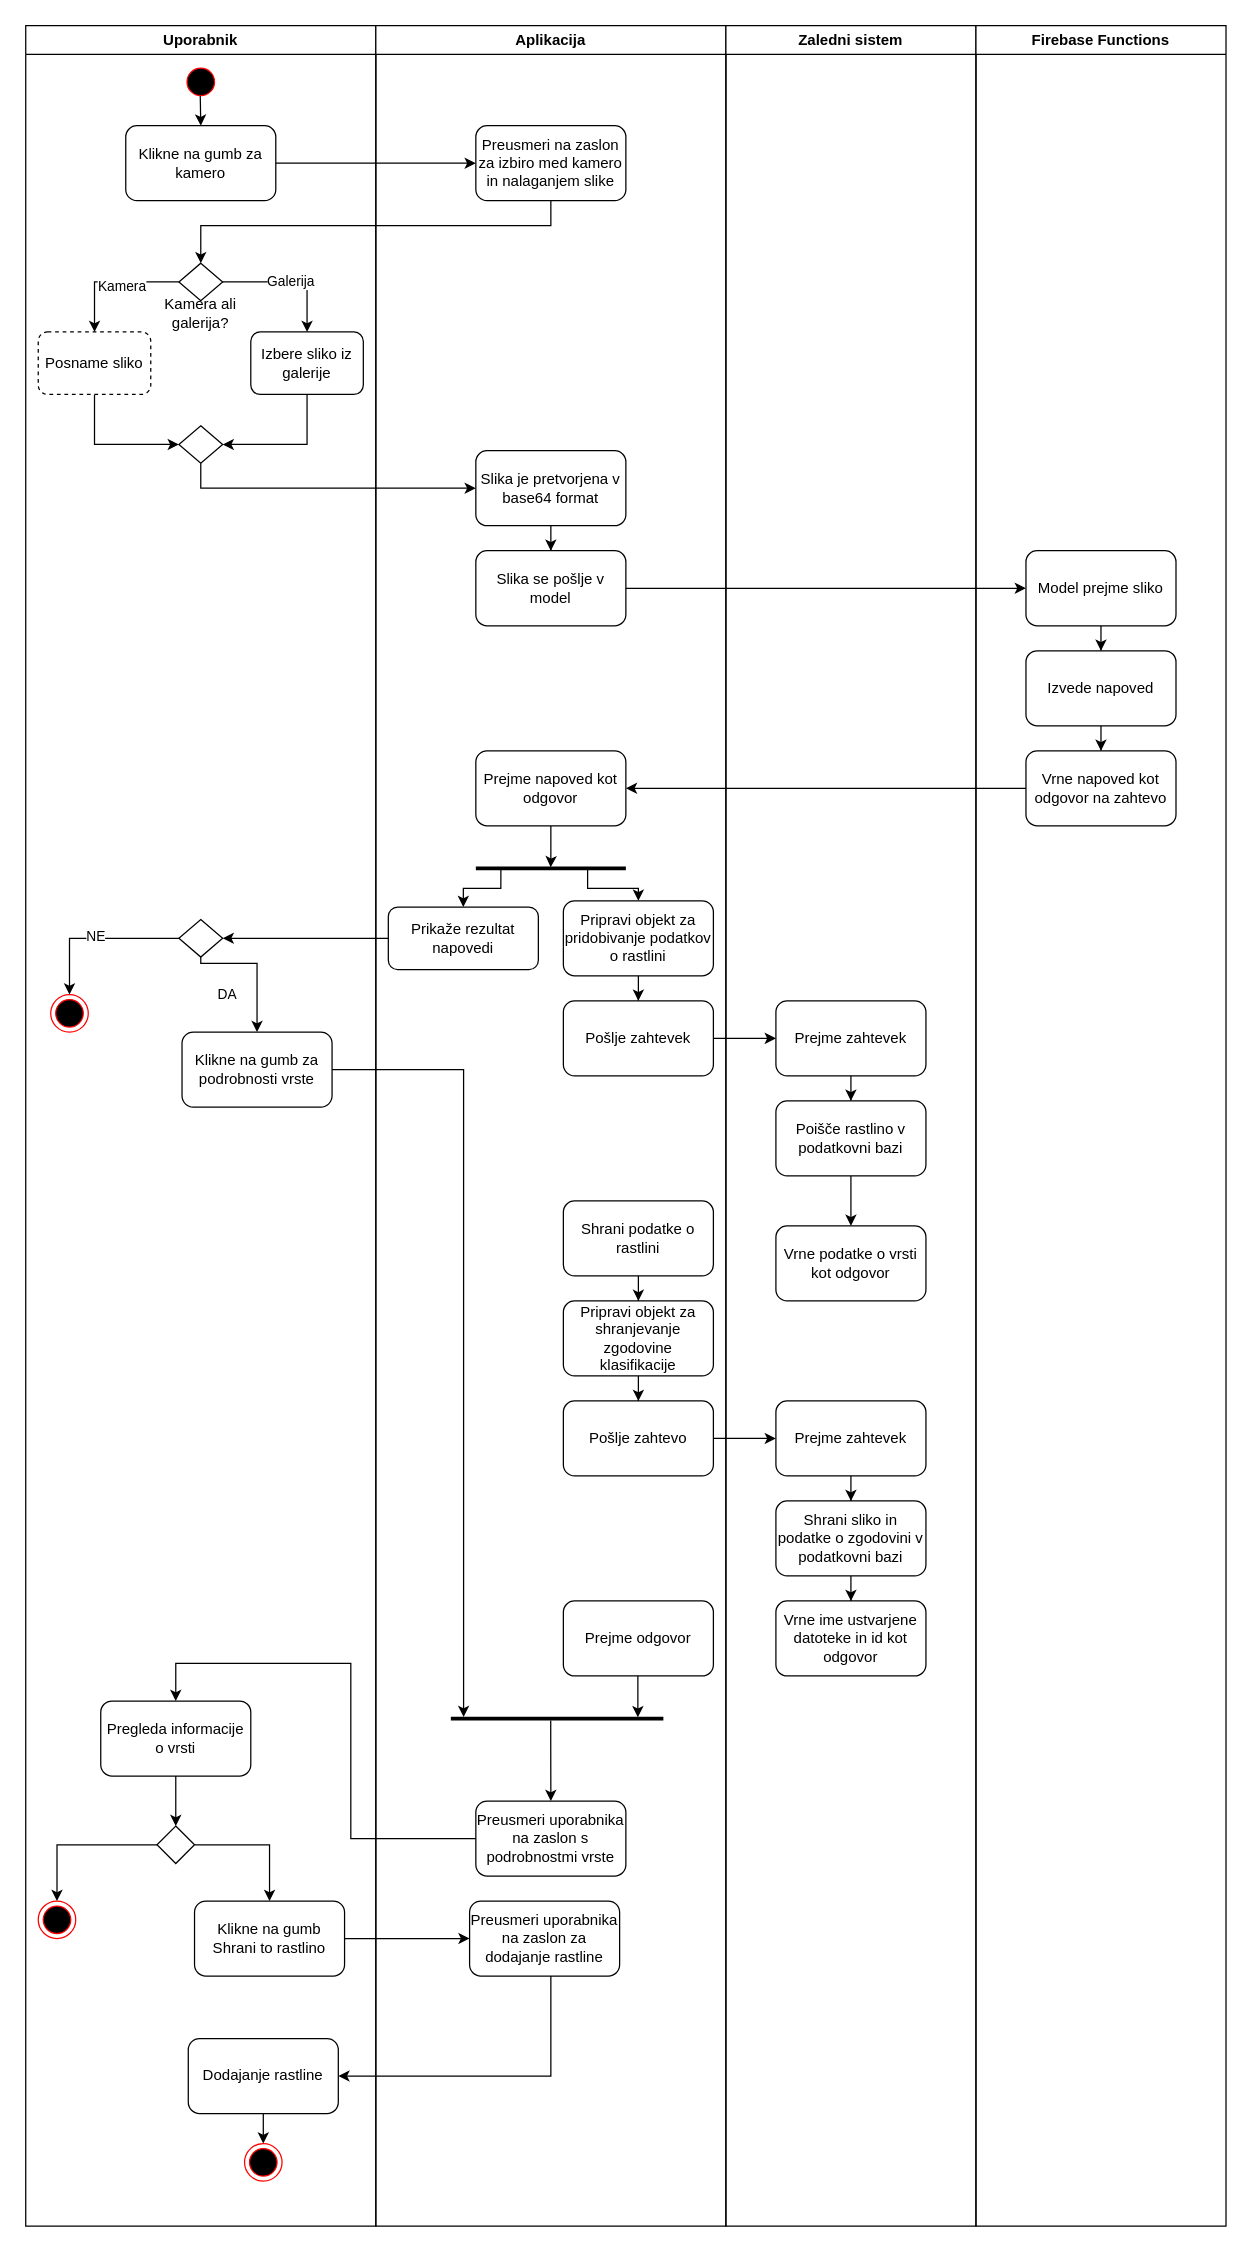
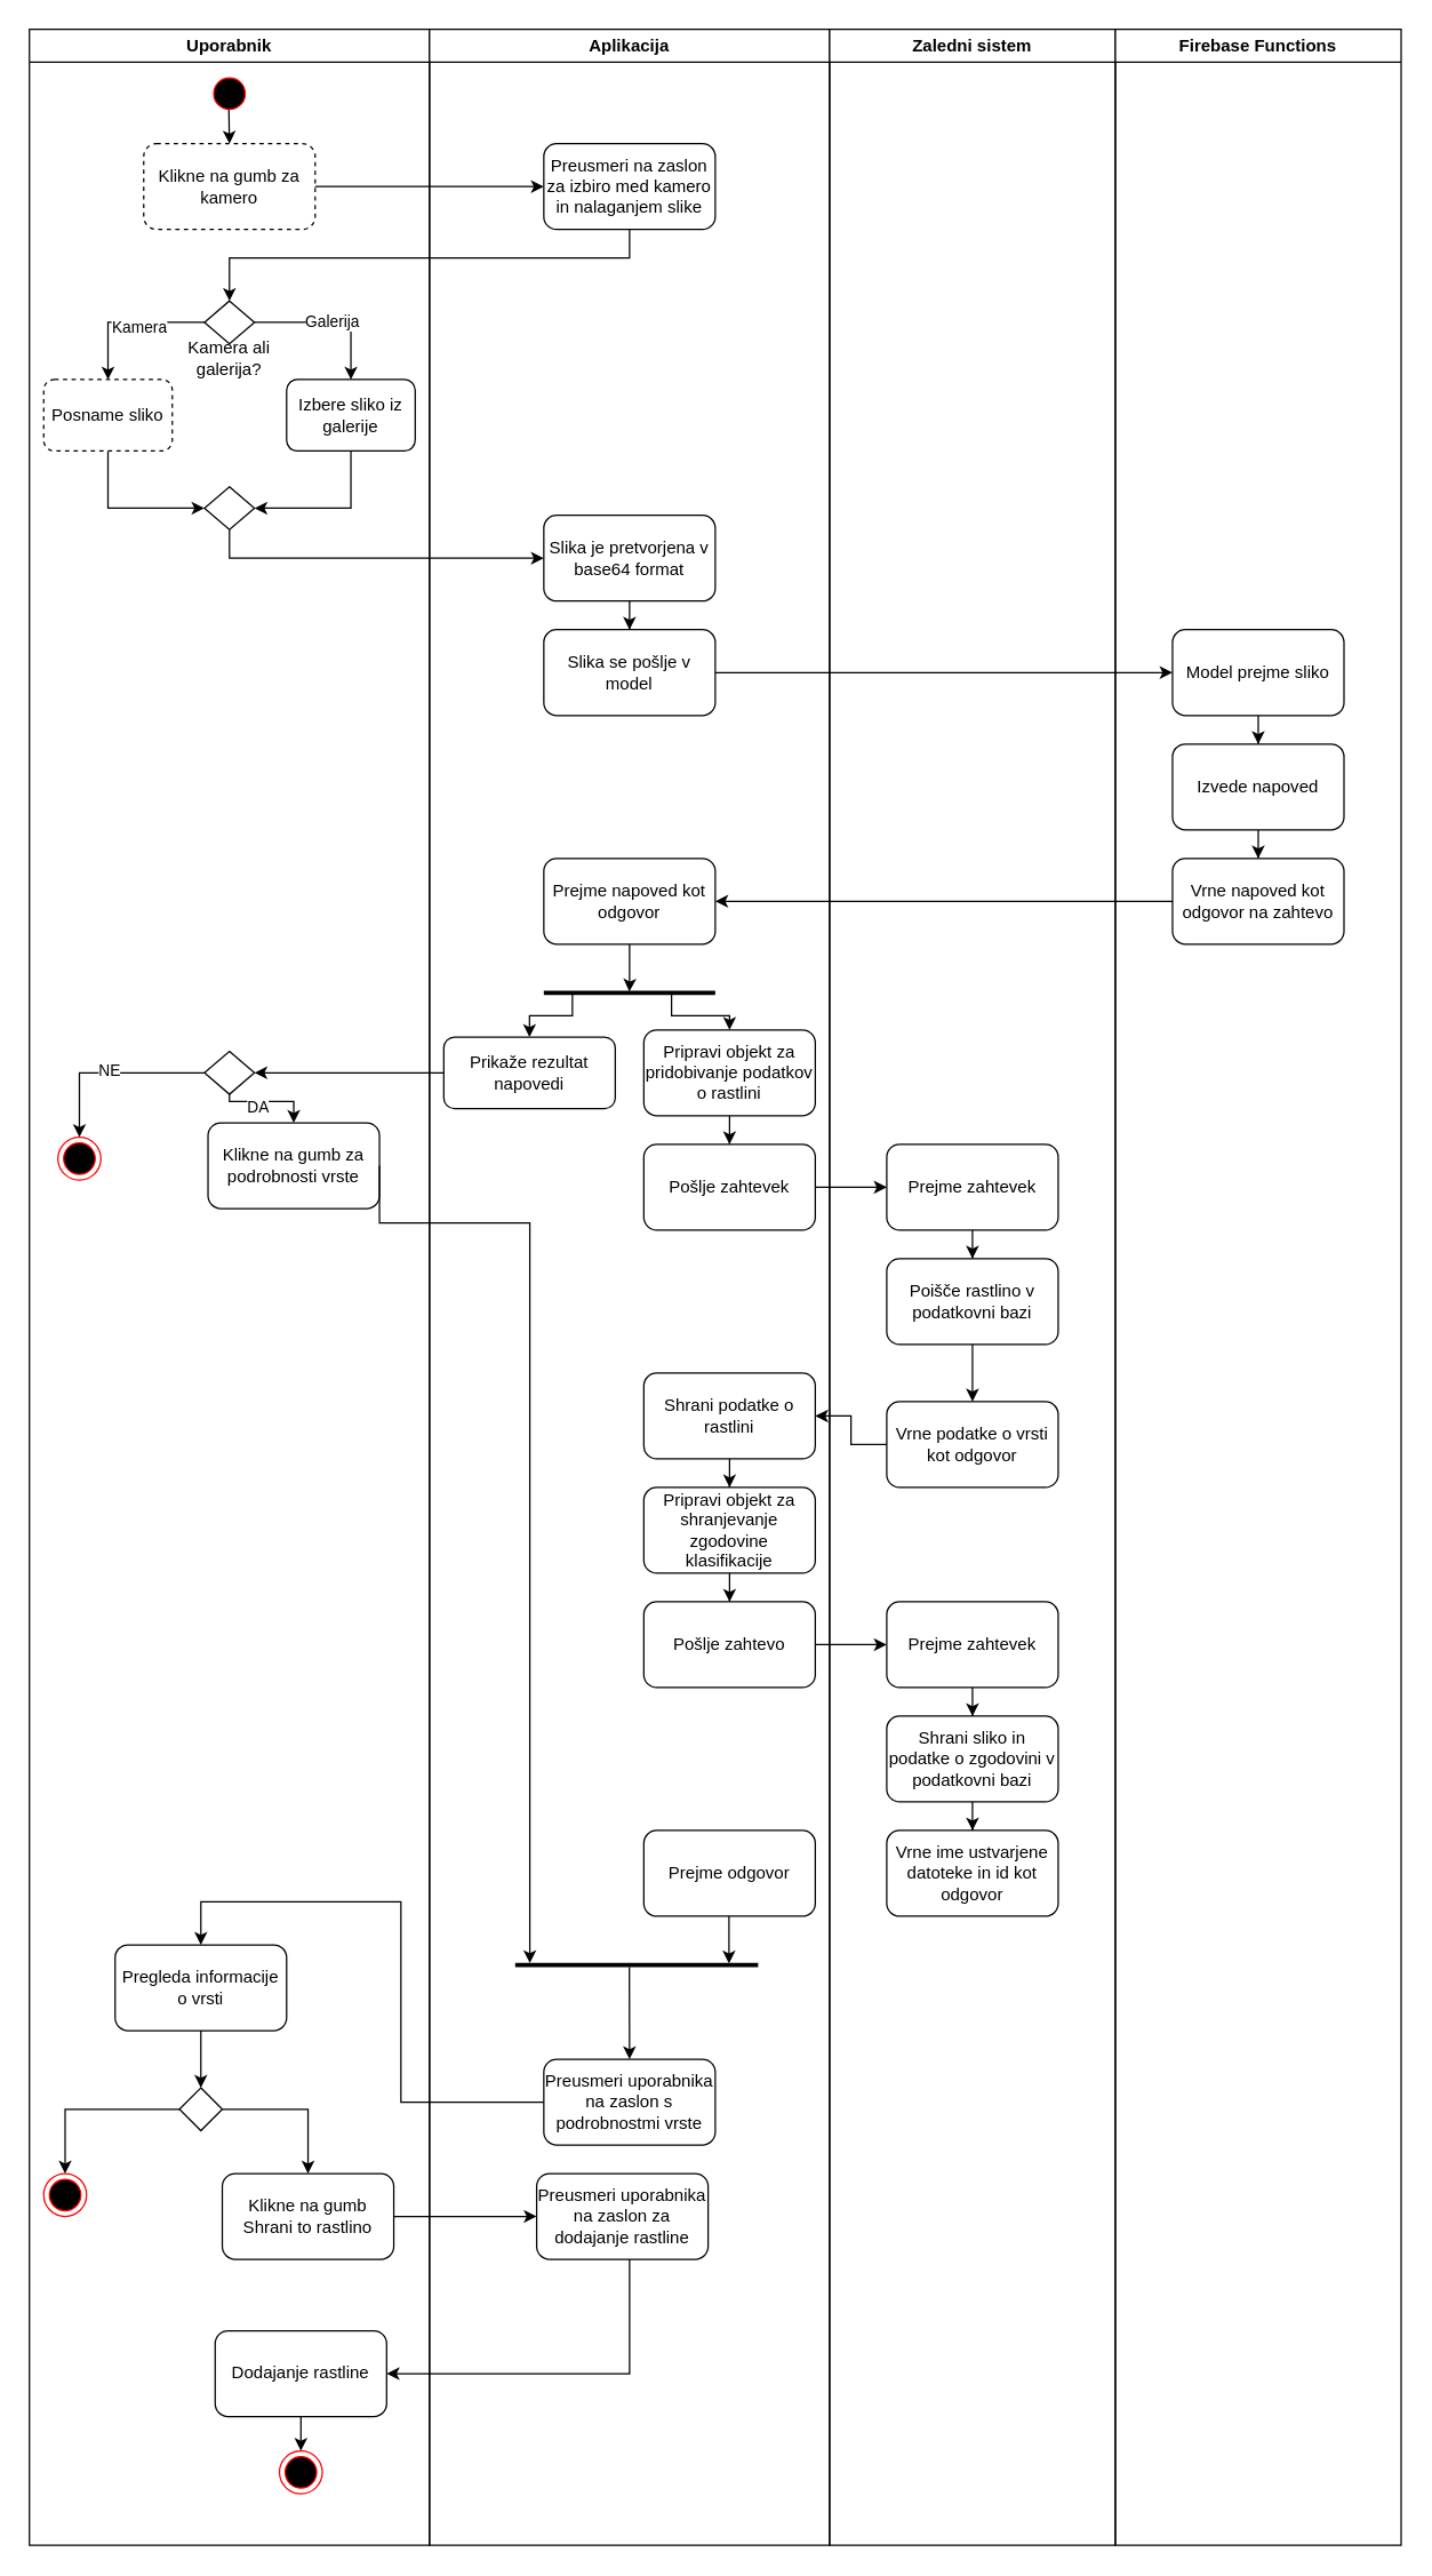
- <mxCell id="5" value="Klikne na gumb za kamero" style="rounded=1;whiteSpace=wrap;html=1;" parent="2" vertex="1"><mxGeometry x="80" y="80" width="120" height="60" as="geometry" /></mxCell>
+ <mxCell id="5" value="Klikne na gumb za kamero" style="rounded=1;whiteSpace=wrap;html=1;dashed=1;" parent="2" vertex="1"><mxGeometry x="80" y="80" width="120" height="60" as="geometry" /></mxCell>
- <mxCell id="17" value="Klikne na gumb za podrobnosti vrste" style="whiteSpace=wrap;html=1;rounded=1;" parent="2" vertex="1"><mxGeometry x="125" y="805" width="120" height="60" as="geometry" /></mxCell>
+ <mxCell id="17" value="Klikne na gumb za podrobnosti vrste" style="whiteSpace=wrap;html=1;rounded=1;" parent="2" vertex="1"><mxGeometry x="125" y="765" width="120" height="60" as="geometry" /></mxCell>
+ <mxCell id="84" value="" style="edgeStyle=orthogonalEdgeStyle;rounded=0;orthogonalLoop=1;jettySize=auto;html=1;" parent="1" source="69" target="53" edge="1"><mxGeometry relative="1" as="geometry" /></mxCell>
